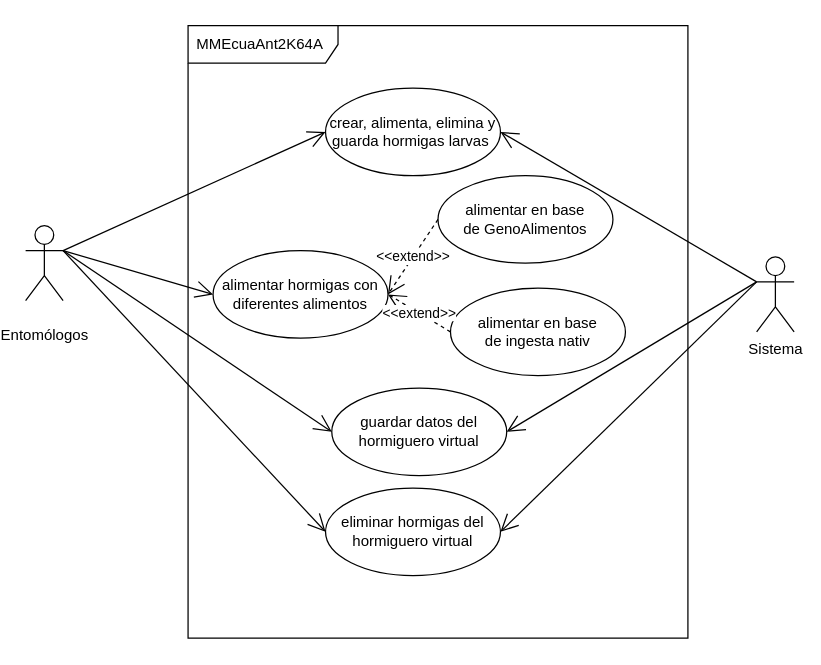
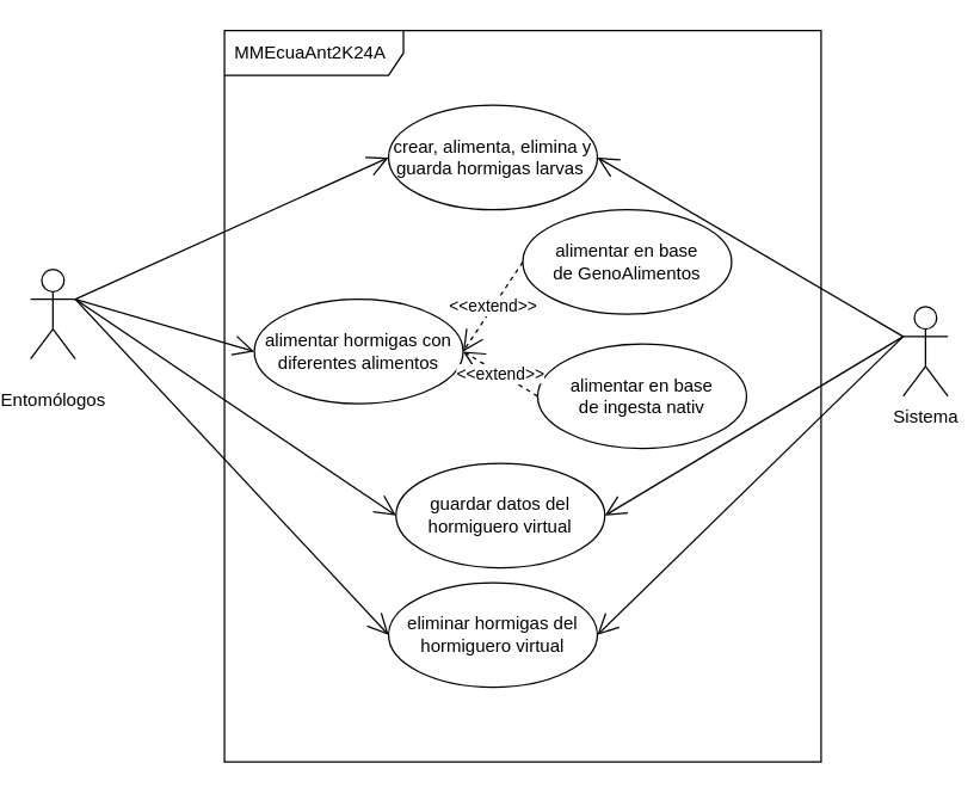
- <mxCell id="19" value="MMEcuaAnt2K64A" style="shape=umlFrame;whiteSpace=wrap;html=1;width=120;height=30;boundedLbl=1;verticalAlign=middle;align=left;spacingLeft=5;" vertex="1" parent="1"><mxGeometry x="150" y="20" width="400" height="490" as="geometry" /></mxCell>
+ <mxCell id="19" value="MMEcuaAnt2K24A" style="shape=umlFrame;whiteSpace=wrap;html=1;width=120;height=30;boundedLbl=1;verticalAlign=middle;align=left;spacingLeft=5;" vertex="1" parent="1"><mxGeometry x="150" y="20" width="400" height="490" as="geometry" /></mxCell>
